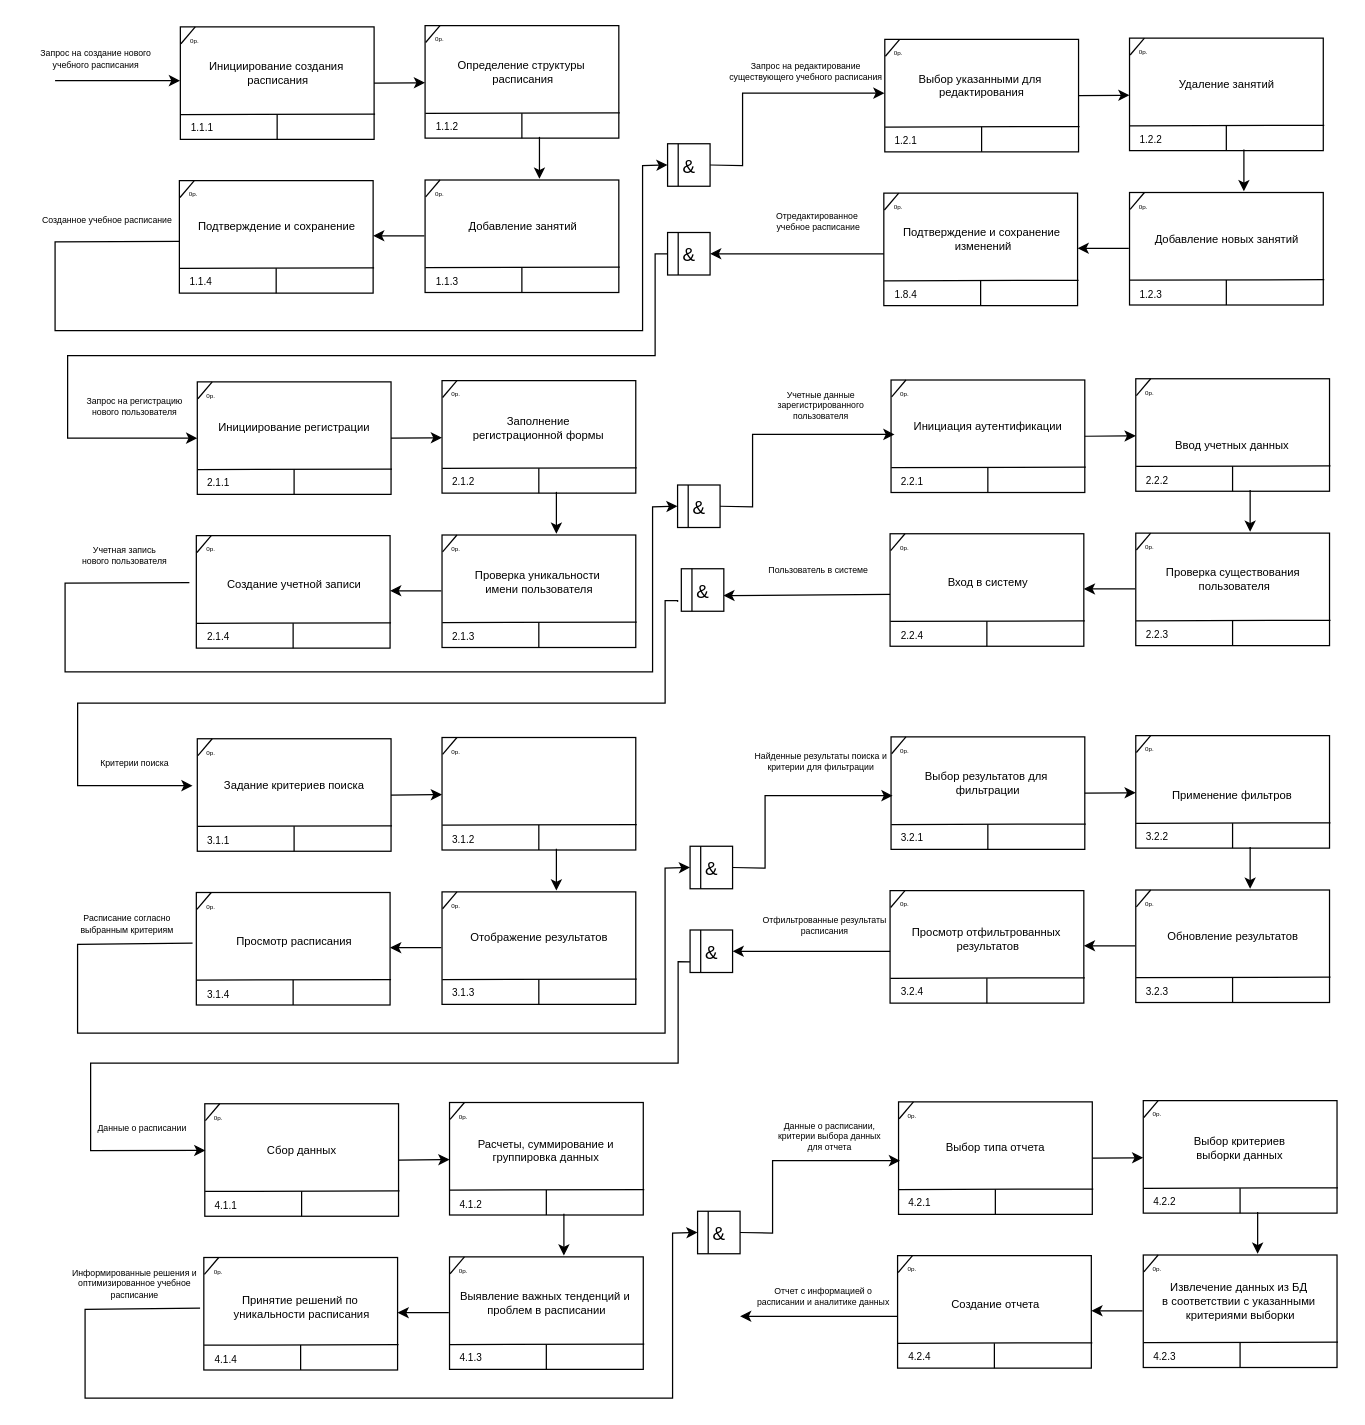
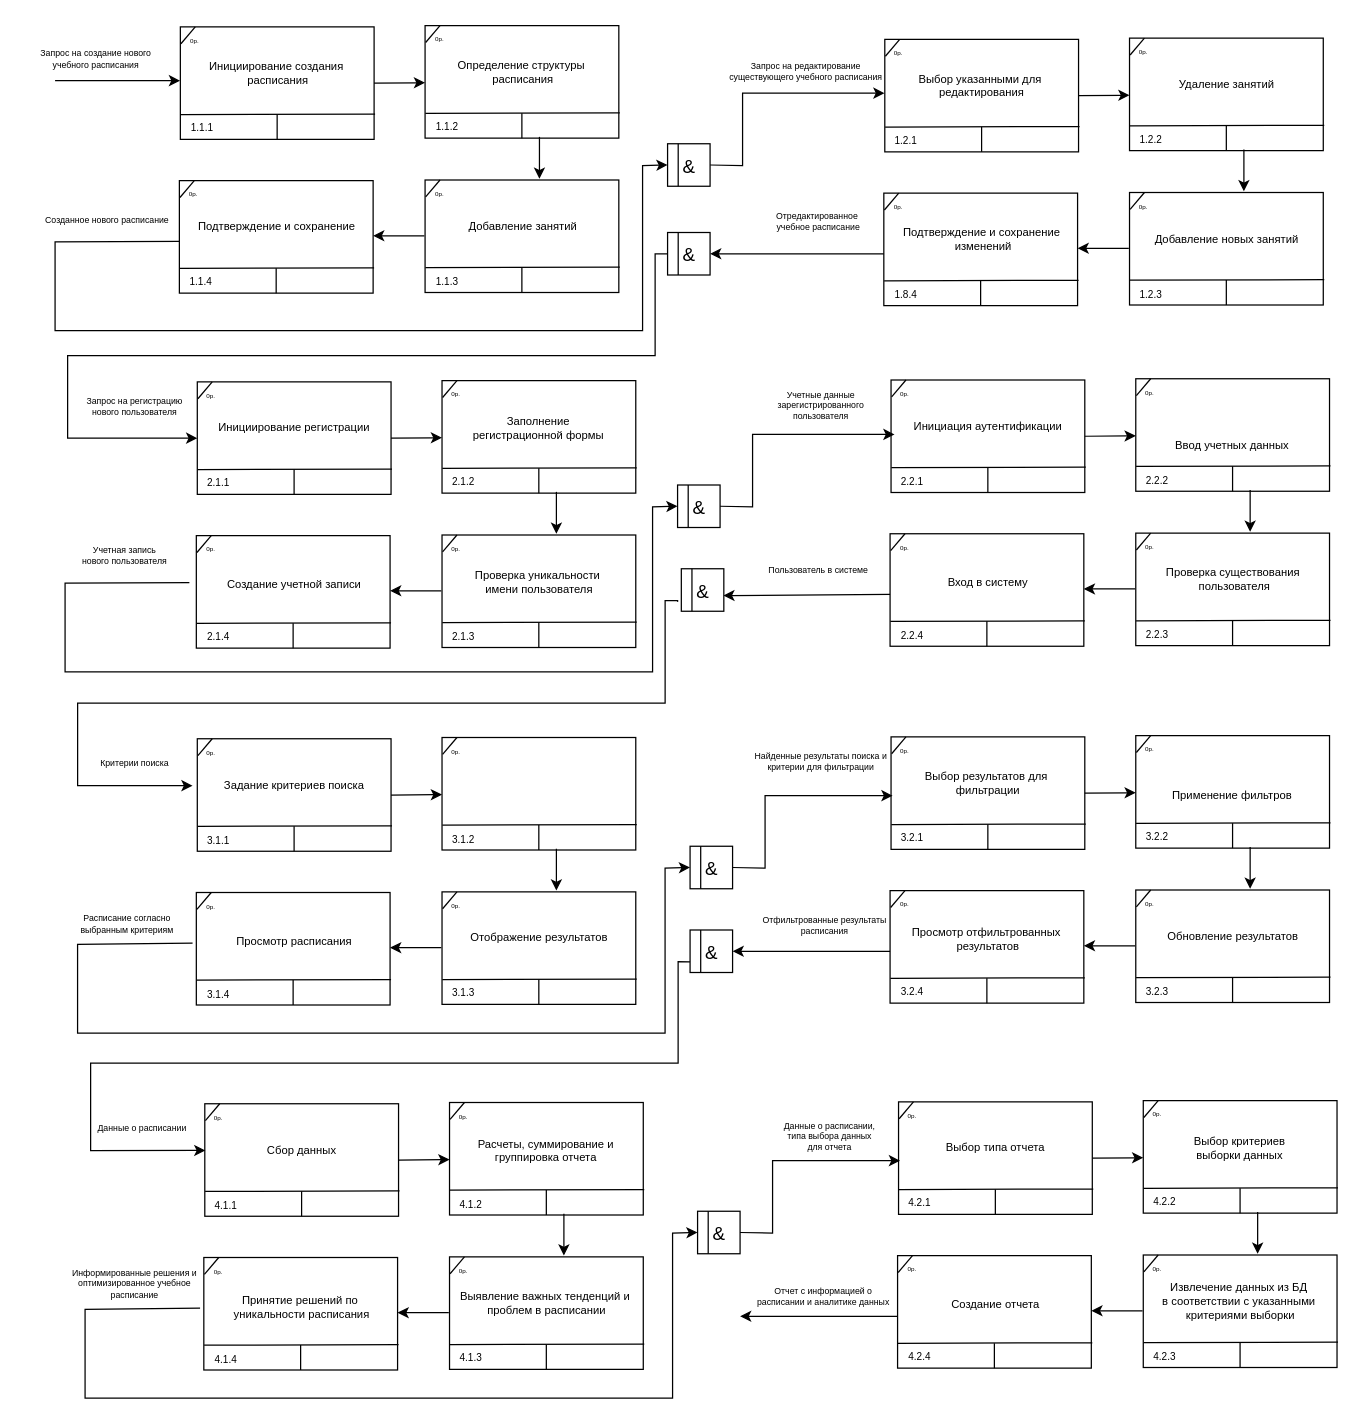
- <mxCell id="36" value="Созданное учебное расписание" style="text;html=1;align=center;verticalAlign=middle;resizable=0;points=[];autosize=1;strokeColor=none;fillColor=none;fontSize=7;" vertex="1" parent="1"><mxGeometry x="20" y="165.5" width="130" height="20" as="geometry" /></mxCell>
+ <mxCell id="36" value="Созданное нового расписание" style="text;html=1;align=center;verticalAlign=middle;resizable=0;points=[];autosize=1;strokeColor=none;fillColor=none;fontSize=7;" vertex="1" parent="1"><mxGeometry x="20" y="165.5" width="130" height="20" as="geometry" /></mxCell>
- <mxCell id="287" value=" Данные о расписании,&lt;br&gt;критерии выбора данных &lt;br&gt;для отчета" style="text;html=1;align=center;verticalAlign=middle;resizable=0;points=[];autosize=1;strokeColor=none;fillColor=none;fontSize=7;" vertex="1" parent="1"><mxGeometry x="607.56" y="888.5" width="110" height="40" as="geometry" /></mxCell>
+ <mxCell id="287" value=" Данные о расписании,&lt;br&gt;типа выбора данных &lt;br&gt;для отчета" style="text;html=1;align=center;verticalAlign=middle;resizable=0;points=[];autosize=1;strokeColor=none;fillColor=none;fontSize=7;" vertex="1" parent="1"><mxGeometry x="607.56" y="888.5" width="110" height="40" as="geometry" /></mxCell>
- <mxCell id="255" value="Расчеты, суммирование и &lt;br&gt;группировка данных" style="text;html=1;align=center;verticalAlign=middle;resizable=0;points=[];autosize=1;strokeColor=none;fillColor=none;fontSize=9;" vertex="1" parent="1"><mxGeometry x="370.56" y="899.5" width="130" height="40" as="geometry" /></mxCell>
+ <mxCell id="255" value="Расчеты, суммирование и &lt;br&gt;группировка отчета" style="text;html=1;align=center;verticalAlign=middle;resizable=0;points=[];autosize=1;strokeColor=none;fillColor=none;fontSize=9;" vertex="1" parent="1"><mxGeometry x="370.56" y="899.5" width="130" height="40" as="geometry" /></mxCell>
